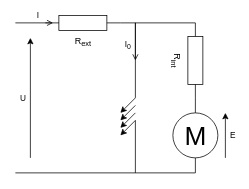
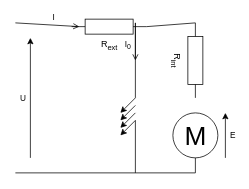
- <mxCell id="2" value="R&lt;sub&gt;ext&lt;/sub&gt;" style="pointerEvents=1;verticalLabelPosition=bottom;shadow=0;dashed=0;align=center;html=1;verticalAlign=top;shape=mxgraph.electrical.resistors.resistor_1;" vertex="1" parent="1"><mxGeometry x="60" y="20" width="100" height="20" as="geometry" /></mxCell>
+ <mxCell id="2" value="R&lt;sub&gt;ext&lt;/sub&gt;" style="pointerEvents=1;verticalLabelPosition=bottom;shadow=0;dashed=0;align=center;html=1;verticalAlign=top;shape=mxgraph.electrical.resistors.resistor_1;" vertex="1" parent="1"><mxGeometry x="95" y="25" width="100" height="20" as="geometry" /></mxCell>
- <mxCell id="7" value="" style="endArrow=none;html=1;rounded=0;entryX=1;entryY=0.5;entryDx=0;entryDy=0;entryPerimeter=0;exitX=0.5;exitY=0;exitDx=0;exitDy=0;" edge="1" parent="1" source="3" target="4"><mxGeometry width="50" height="50" relative="1" as="geometry"><mxPoint x="170" y="160" as="sourcePoint" /><mxPoint x="220" y="110" as="targetPoint" /></mxGeometry></mxCell>
